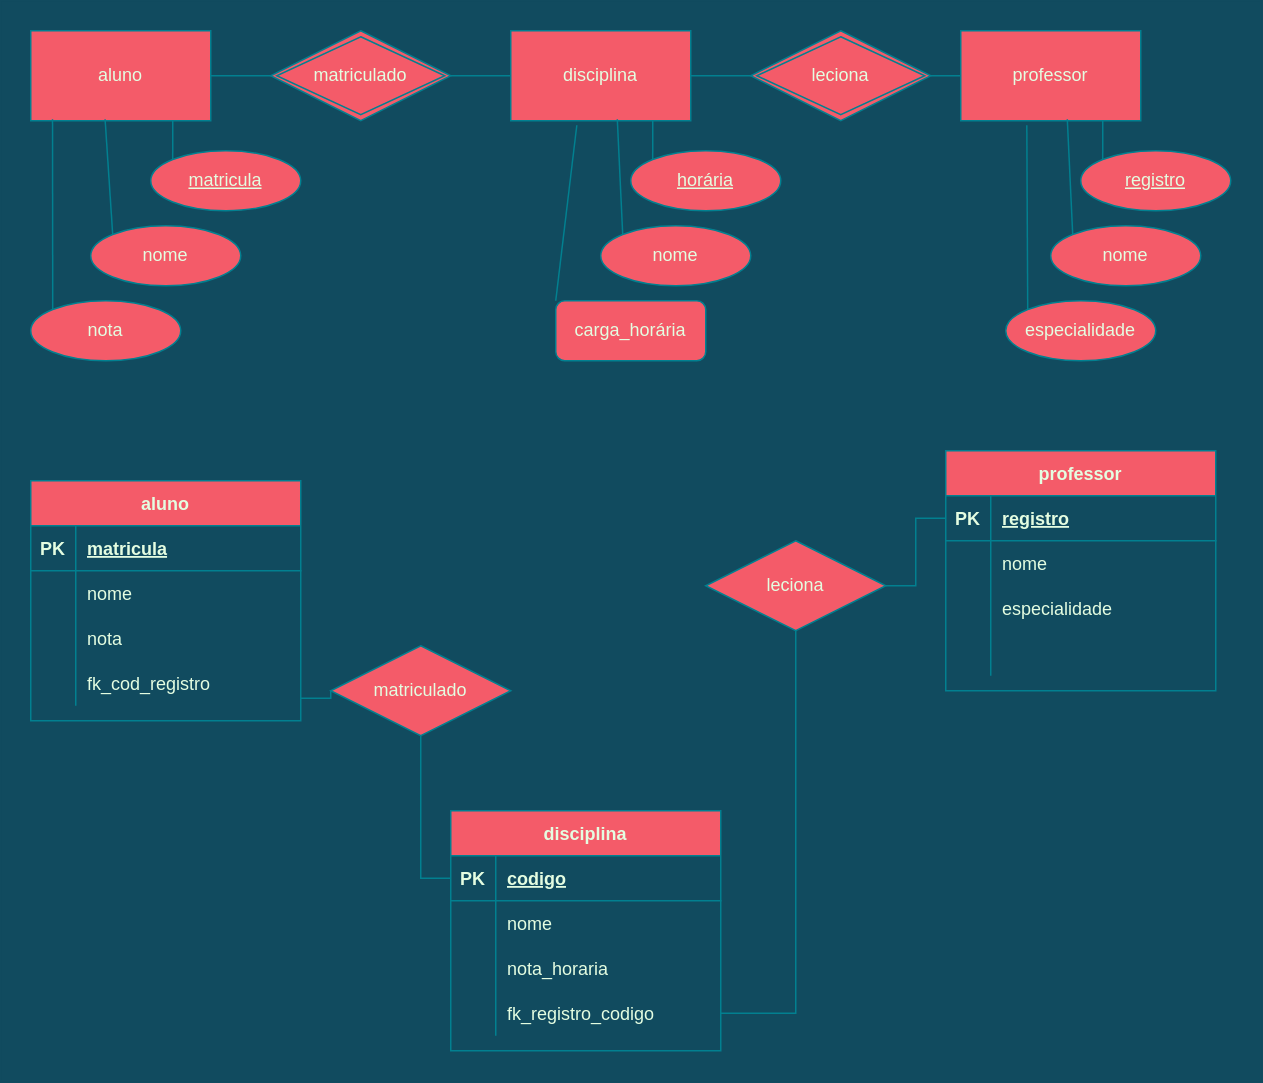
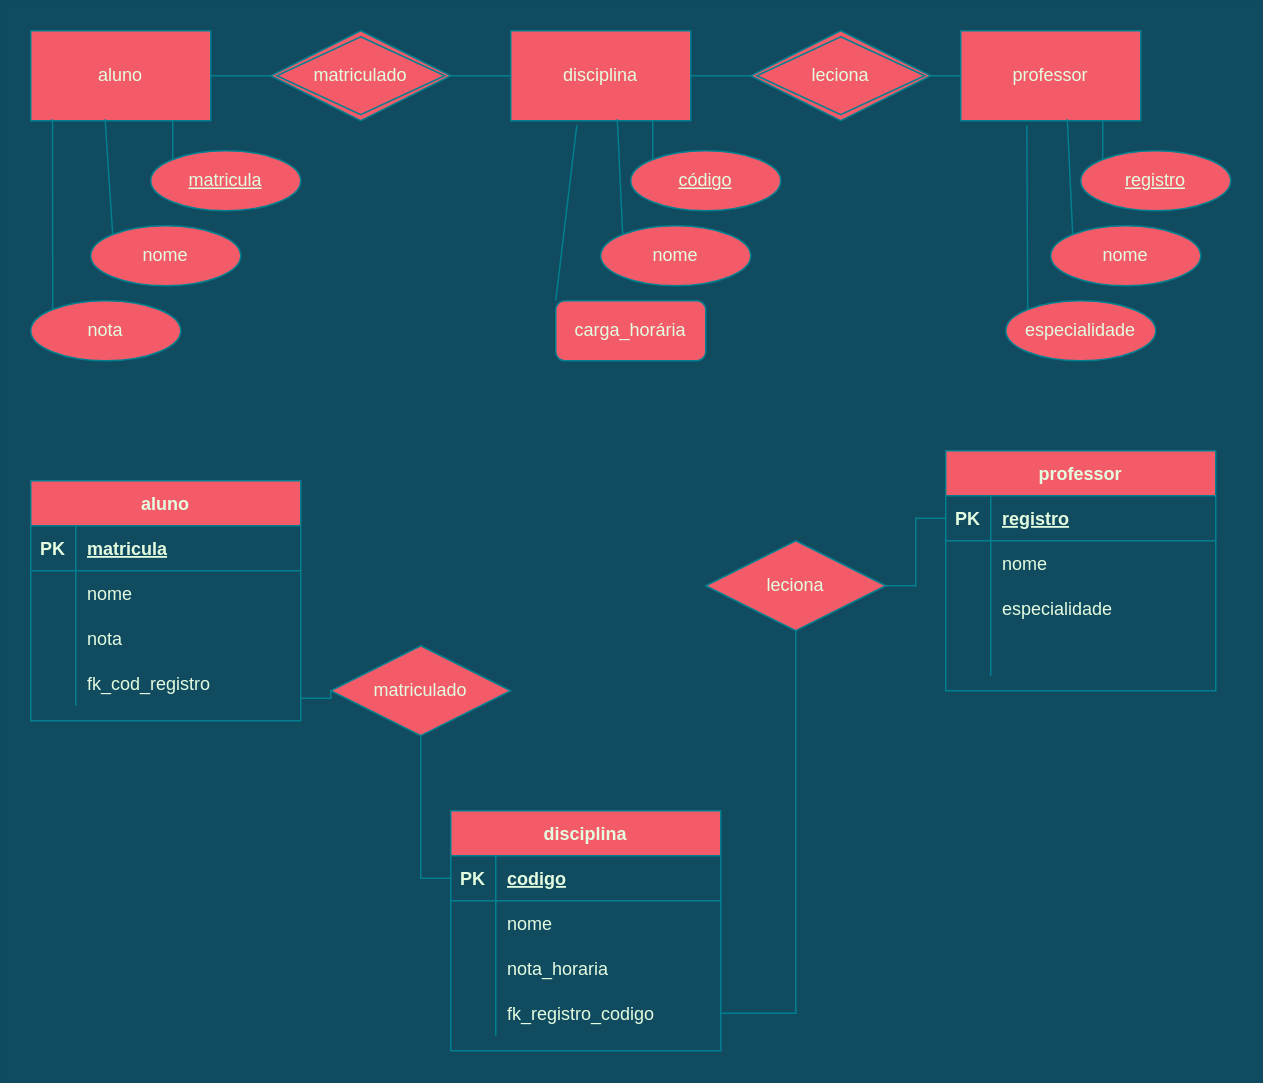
- <mxCell id="18" value="horária" style="ellipse;whiteSpace=wrap;html=1;align=center;fontStyle=4;rounded=0;sketch=0;fontColor=#E4FDE1;strokeColor=#028090;fillColor=#F45B69;" parent="1" vertex="1"><mxGeometry x="420" y="100" width="100" height="40" as="geometry" /></mxCell>
+ <mxCell id="18" value="código" style="ellipse;whiteSpace=wrap;html=1;align=center;fontStyle=4;rounded=0;sketch=0;fontColor=#E4FDE1;strokeColor=#028090;fillColor=#F45B69;" parent="1" vertex="1"><mxGeometry x="420" y="100" width="100" height="40" as="geometry" /></mxCell>
